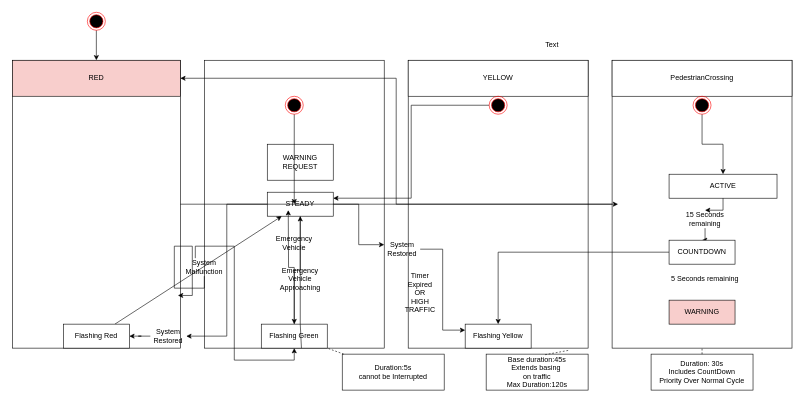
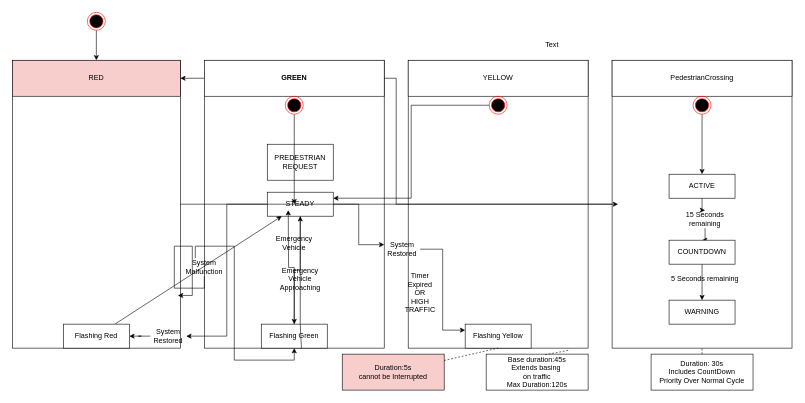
+ <mxCell id="10" value="GREEN" style="rounded=0;whiteSpace=wrap;html=1;fontStyle=1" vertex="1" parent="1"><mxGeometry x="340" y="100" width="300" height="60" as="geometry" /></mxCell>
- <mxCell id="17" value="WARNING&lt;div&gt;REQUEST&lt;/div&gt;" style="rounded=0;whiteSpace=wrap;html=1;" vertex="1" parent="1"><mxGeometry x="445" y="240" width="110" height="60" as="geometry" /></mxCell>
+ <mxCell id="17" value="PREDESTRIAN&lt;div&gt;REQUEST&lt;/div&gt;" style="rounded=0;whiteSpace=wrap;html=1;" vertex="1" parent="1"><mxGeometry x="445" y="240" width="110" height="60" as="geometry" /></mxCell>
- <mxCell id="23" value="ACTIVE" style="html=1;whiteSpace=wrap;" vertex="1" parent="1"><mxGeometry x="1115" y="290" width="180" height="40" as="geometry" /></mxCell>
+ <mxCell id="23" value="ACTIVE" style="html=1;whiteSpace=wrap;" vertex="1" parent="1"><mxGeometry x="1115" y="290" width="110" height="40" as="geometry" /></mxCell>
- <mxCell id="24" style="edgeStyle=orthogonalEdgeStyle;rounded=0;orthogonalLoop=1;jettySize=auto;html=1;" edge="1" parent="1" source="25" target="44"><mxGeometry relative="1" as="geometry" /></mxCell>
+ <mxCell id="24" style="edgeStyle=orthogonalEdgeStyle;rounded=0;orthogonalLoop=1;jettySize=auto;html=1;" edge="1" parent="1" source="25" target="26"><mxGeometry relative="1" as="geometry" /></mxCell>
- <mxCell id="26" value="WARNING" style="html=1;whiteSpace=wrap;fillColor=#f8cecc;" vertex="1" parent="1"><mxGeometry x="1115" y="500" width="110" height="40" as="geometry" /></mxCell>
+ <mxCell id="26" value="WARNING" style="html=1;whiteSpace=wrap;" vertex="1" parent="1"><mxGeometry x="1115" y="500" width="110" height="40" as="geometry" /></mxCell>
- <mxCell id="52" value="" style="endArrow=none;dashed=1;html=1;rounded=0;" edge="1" parent="1" source="47" target="21"><mxGeometry width="50" height="50" relative="1" as="geometry"><mxPoint x="640" y="460" as="sourcePoint" /><mxPoint x="690" y="410" as="targetPoint" /></mxGeometry></mxCell>
+ <mxCell id="52" value="" style="endArrow=none;dashed=1;html=1;rounded=0;entryX=0.5;entryY=1;entryDx=0;entryDy=0;" edge="1" parent="1" source="47" target="44"><mxGeometry width="50" height="50" relative="1" as="geometry"><mxPoint x="640" y="460" as="sourcePoint" /><mxPoint x="690" y="410" as="targetPoint" /></mxGeometry></mxCell>
- <mxCell id="47" value="Duration:5s&lt;div&gt;cannot be Interrupted&lt;/div&gt;" style="rounded=0;whiteSpace=wrap;html=1;" vertex="1" parent="1"><mxGeometry x="570" y="590" width="170" height="60" as="geometry" /></mxCell>
+ <mxCell id="47" value="Duration:5s&lt;div&gt;cannot be Interrupted&lt;/div&gt;" style="rounded=0;whiteSpace=wrap;html=1;fillColor=#f8cecc;" vertex="1" parent="1"><mxGeometry x="570" y="590" width="170" height="60" as="geometry" /></mxCell>
